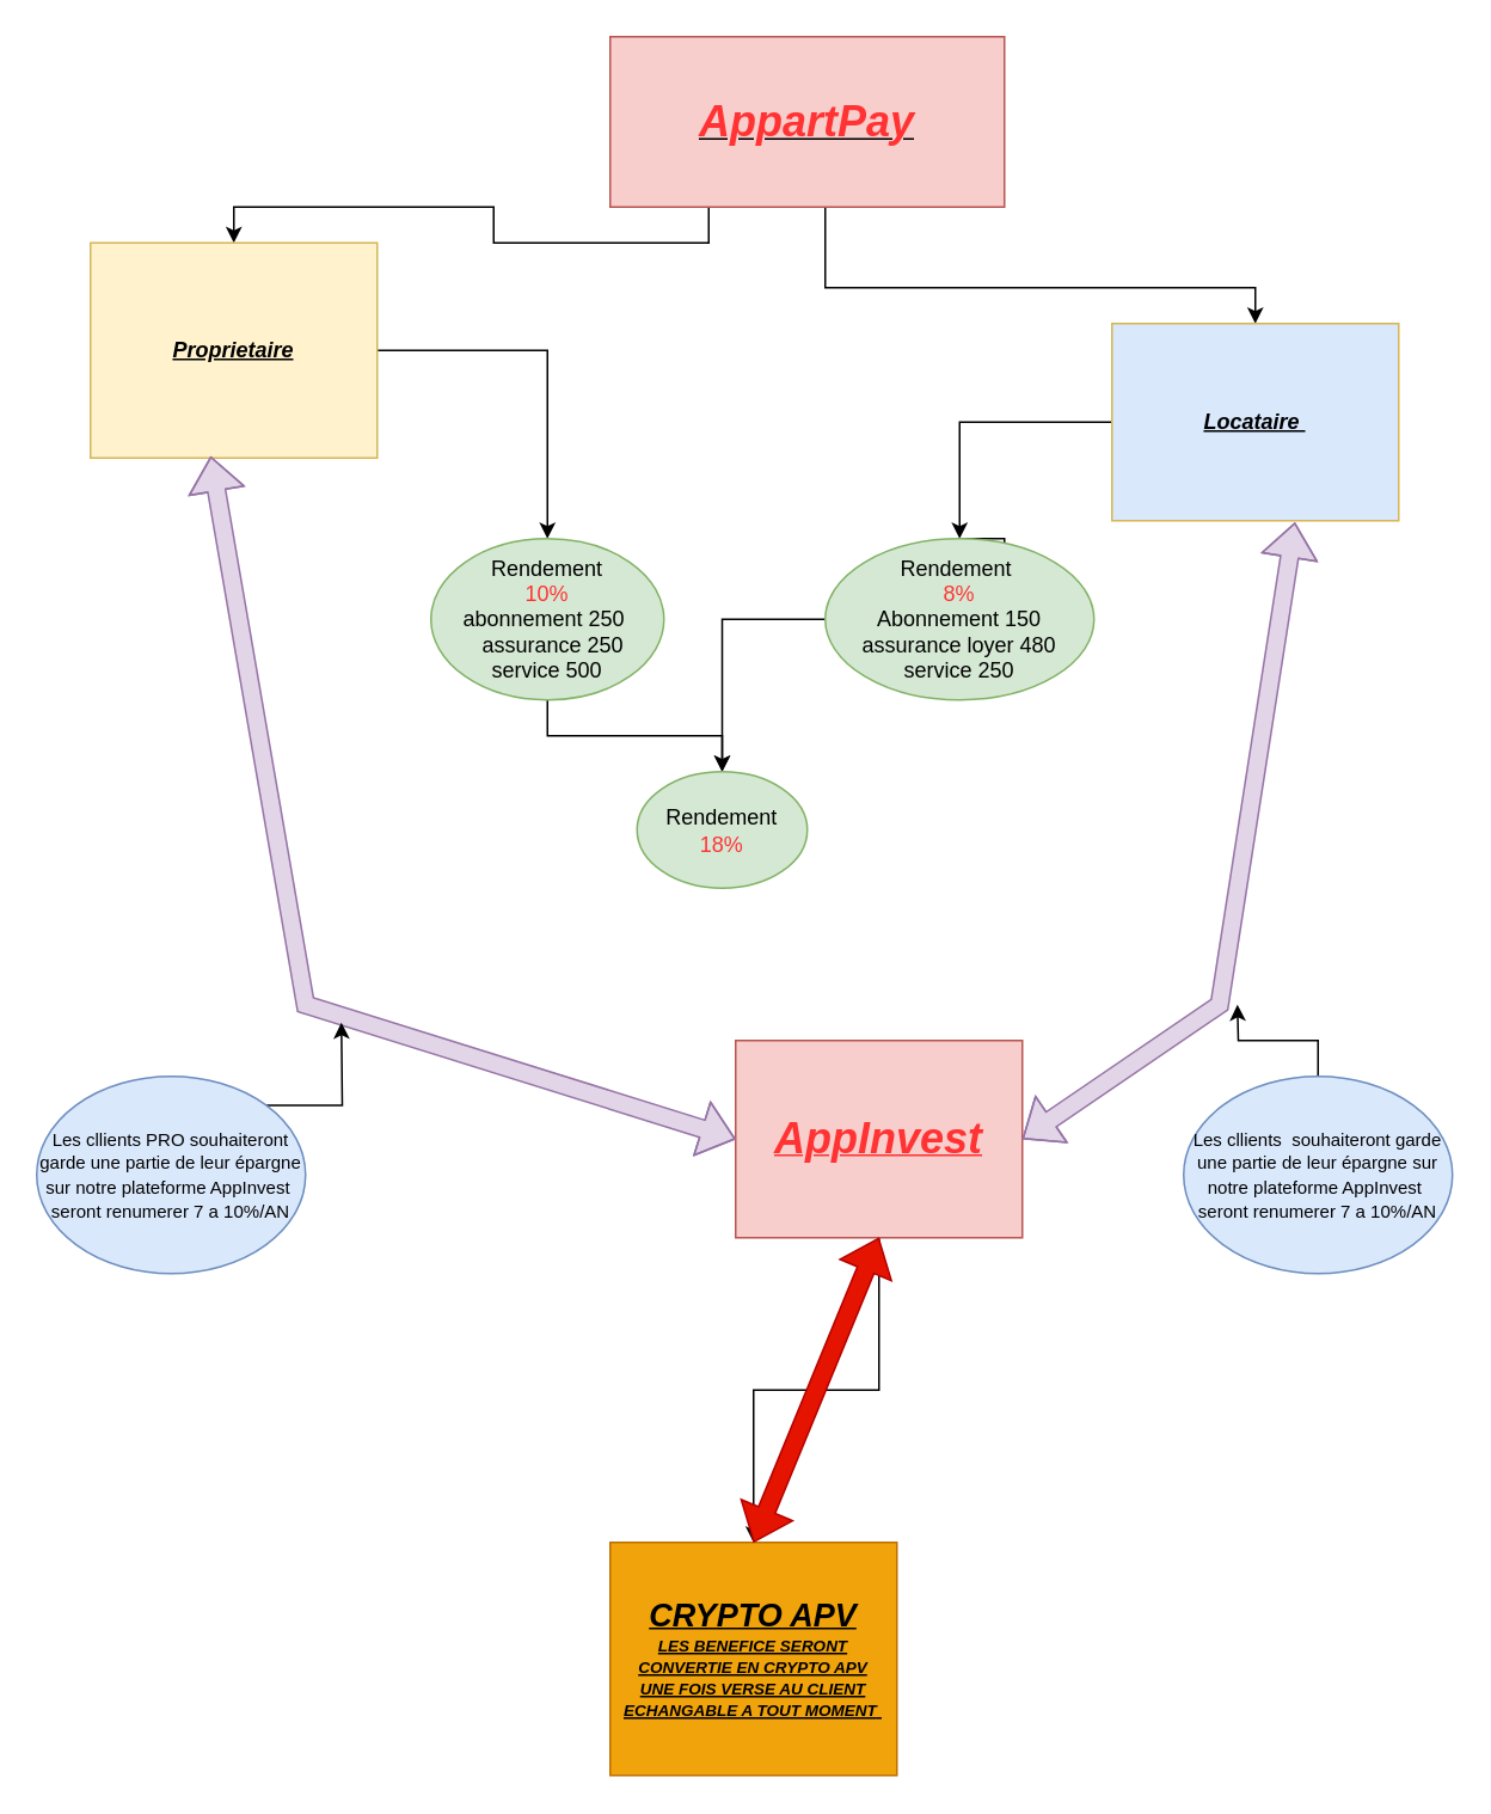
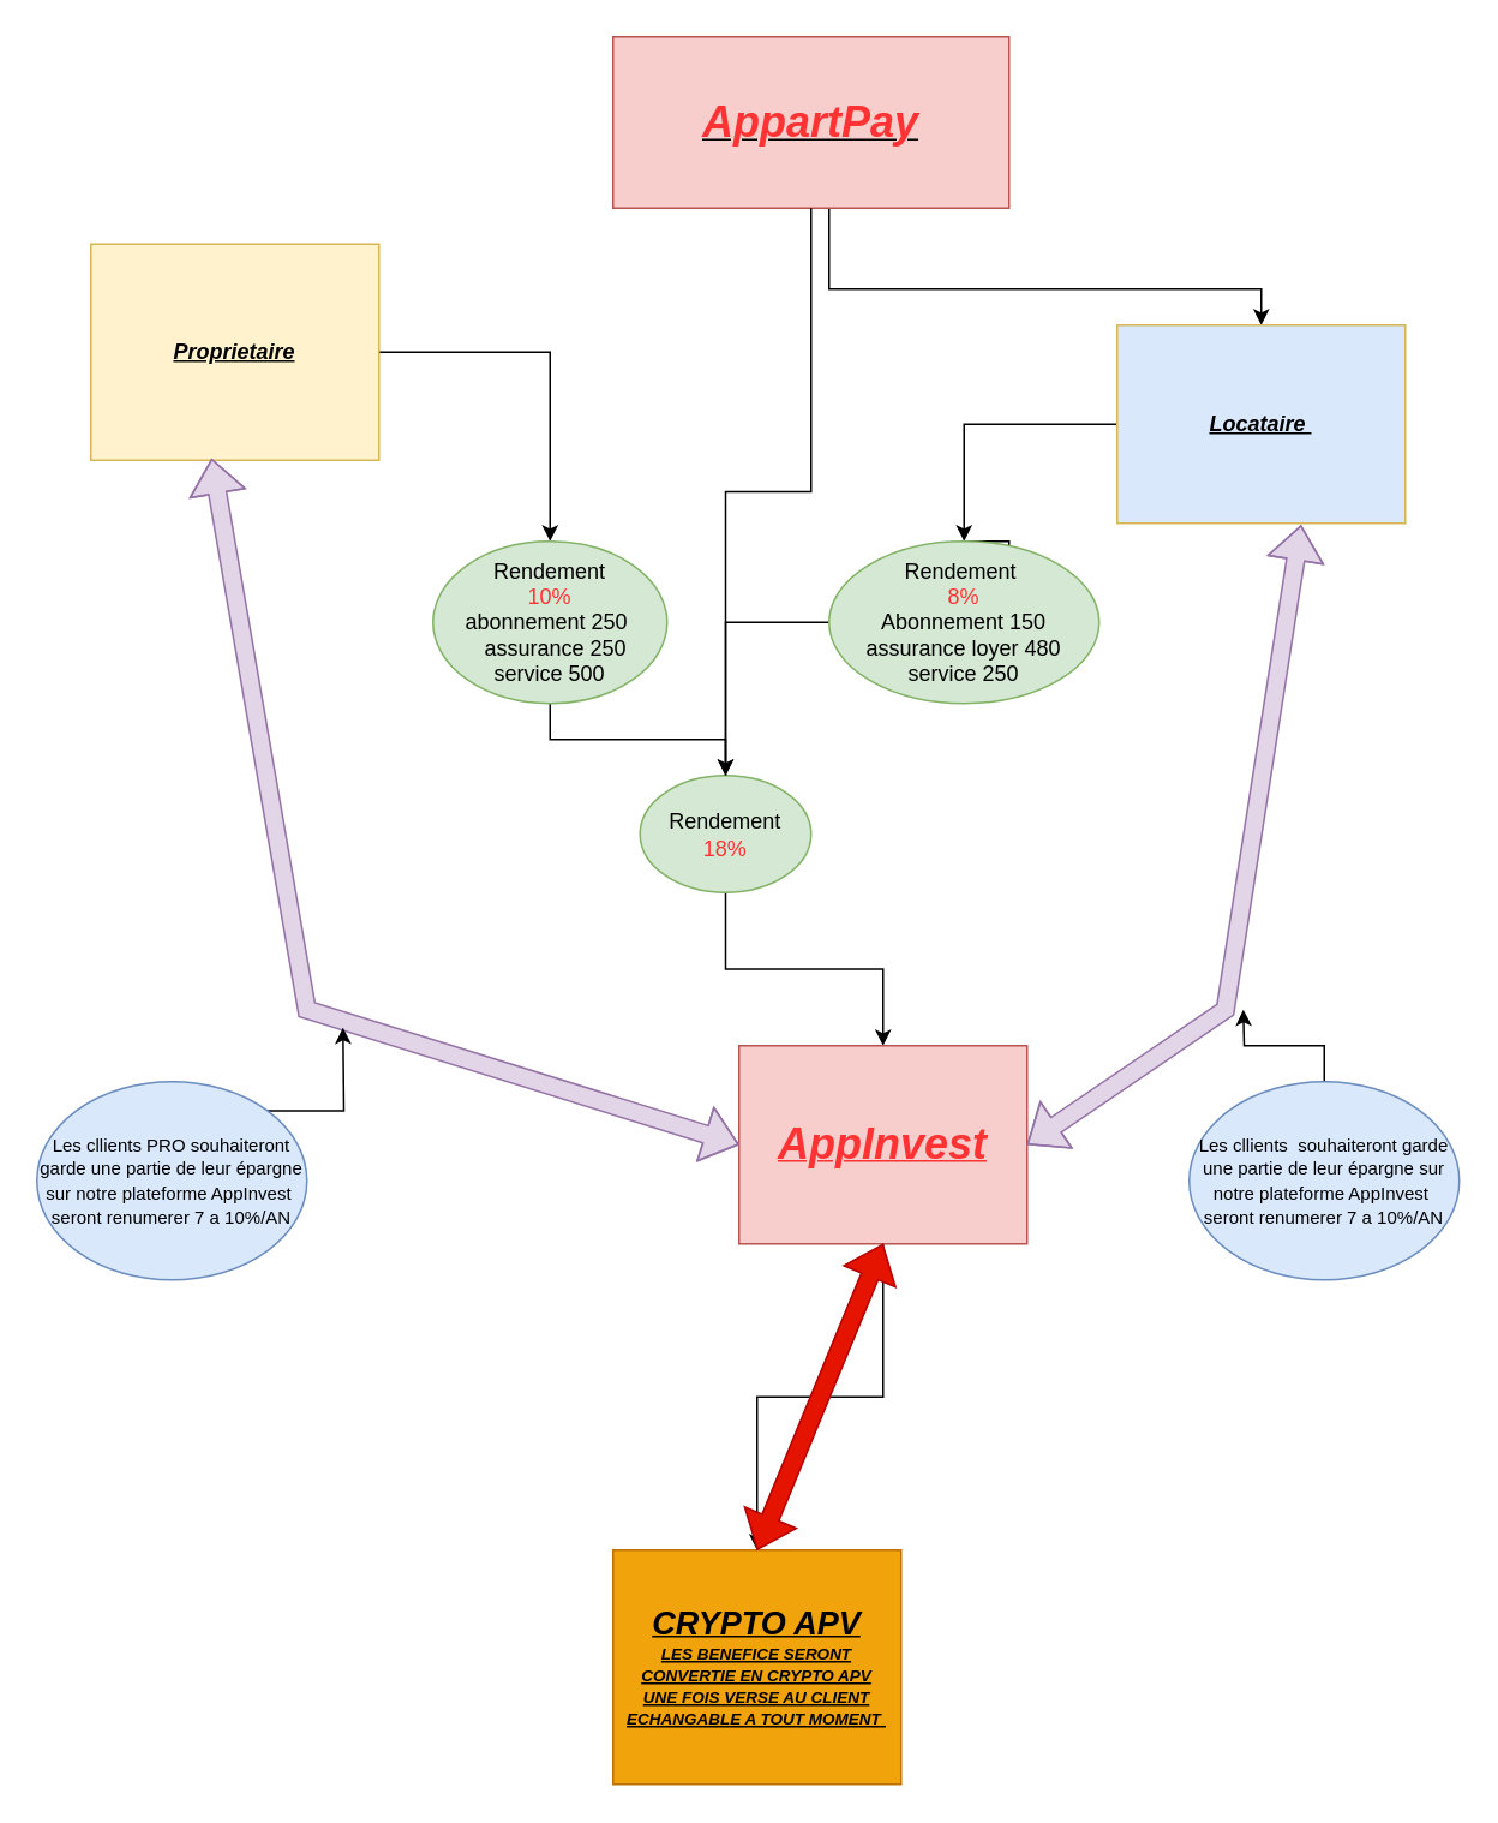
- <mxCell id="2" style="edgeStyle=orthogonalEdgeStyle;rounded=0;orthogonalLoop=1;jettySize=auto;html=1;exitX=0.25;exitY=1;exitDx=0;exitDy=0;" edge="1" parent="1" source="5" target="7"><mxGeometry relative="1" as="geometry" /></mxCell>
+ <mxCell id="18" value="" style="edgeStyle=orthogonalEdgeStyle;rounded=0;orthogonalLoop=1;jettySize=auto;html=1;fontColor=#FF3333;endArrow=none;" edge="1" parent="1" source="5" target="17"><mxGeometry relative="1" as="geometry"><mxPoint x="420" y="130" as="sourcePoint" /><mxPoint x="420" y="580" as="targetPoint" /></mxGeometry></mxCell>
+ <mxCell id="4" style="edgeStyle=orthogonalEdgeStyle;rounded=0;orthogonalLoop=1;jettySize=auto;html=1;fontColor=#FF3333;startArrow=none;" edge="1" parent="1" source="17" target="16"><mxGeometry relative="1" as="geometry" /></mxCell>
